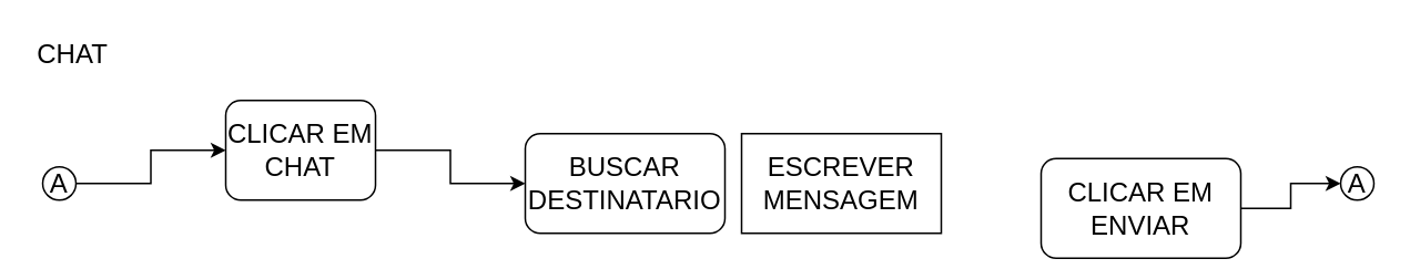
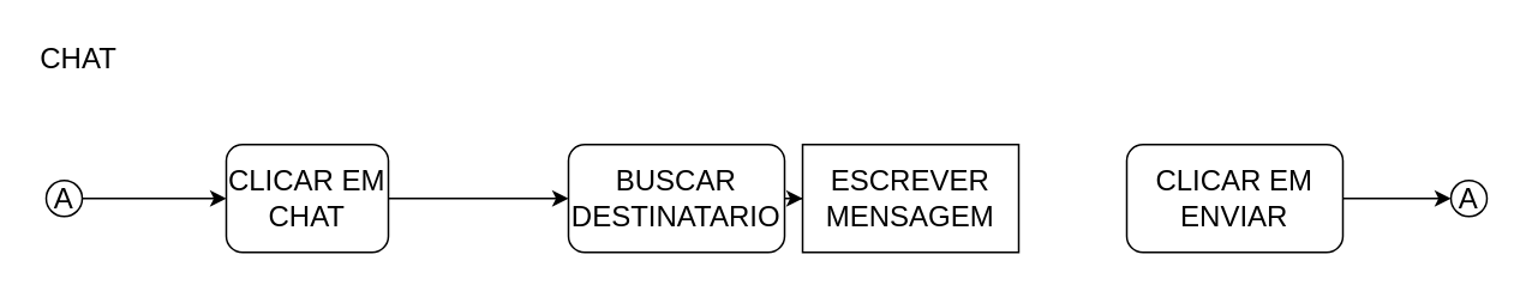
- <mxCell id="6" value="CLICAR EM CHAT" style="rounded=1;whiteSpace=wrap;html=1;fontSize=16;" vertex="1" parent="1"><mxGeometry x="135" y="60" width="90" height="60" as="geometry" /></mxCell>
+ <mxCell id="6" value="CLICAR EM CHAT" style="rounded=1;whiteSpace=wrap;html=1;fontSize=16;" vertex="1" parent="1"><mxGeometry x="125" y="80" width="90" height="60" as="geometry" /></mxCell>
+ <mxCell id="7" style="edgeStyle=orthogonalEdgeStyle;rounded=0;orthogonalLoop=1;jettySize=auto;html=1;exitX=1;exitY=0.5;exitDx=0;exitDy=0;fontSize=16;" edge="1" parent="1" source="8" target="9"><mxGeometry relative="1" as="geometry" /></mxCell>
- <mxCell id="11" value="CLICAR EM ENVIAR" style="rounded=1;whiteSpace=wrap;html=1;fontSize=16;" vertex="1" parent="1"><mxGeometry x="625" y="95" width="120" height="60" as="geometry" /></mxCell>
+ <mxCell id="11" value="CLICAR EM ENVIAR" style="rounded=1;whiteSpace=wrap;html=1;fontSize=16;" vertex="1" parent="1"><mxGeometry x="625" y="80" width="120" height="60" as="geometry" /></mxCell>
